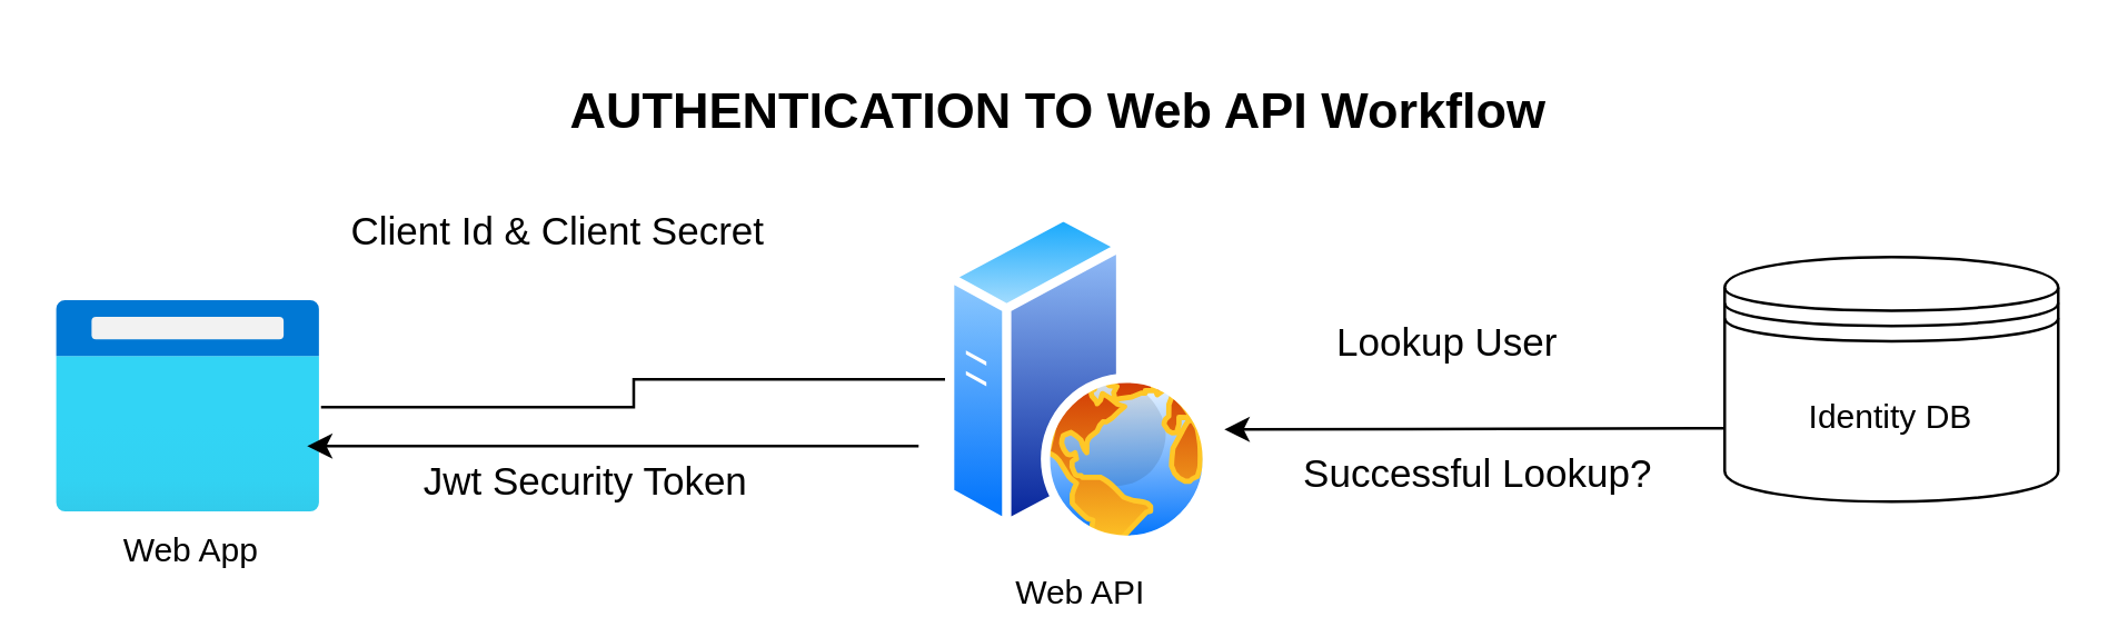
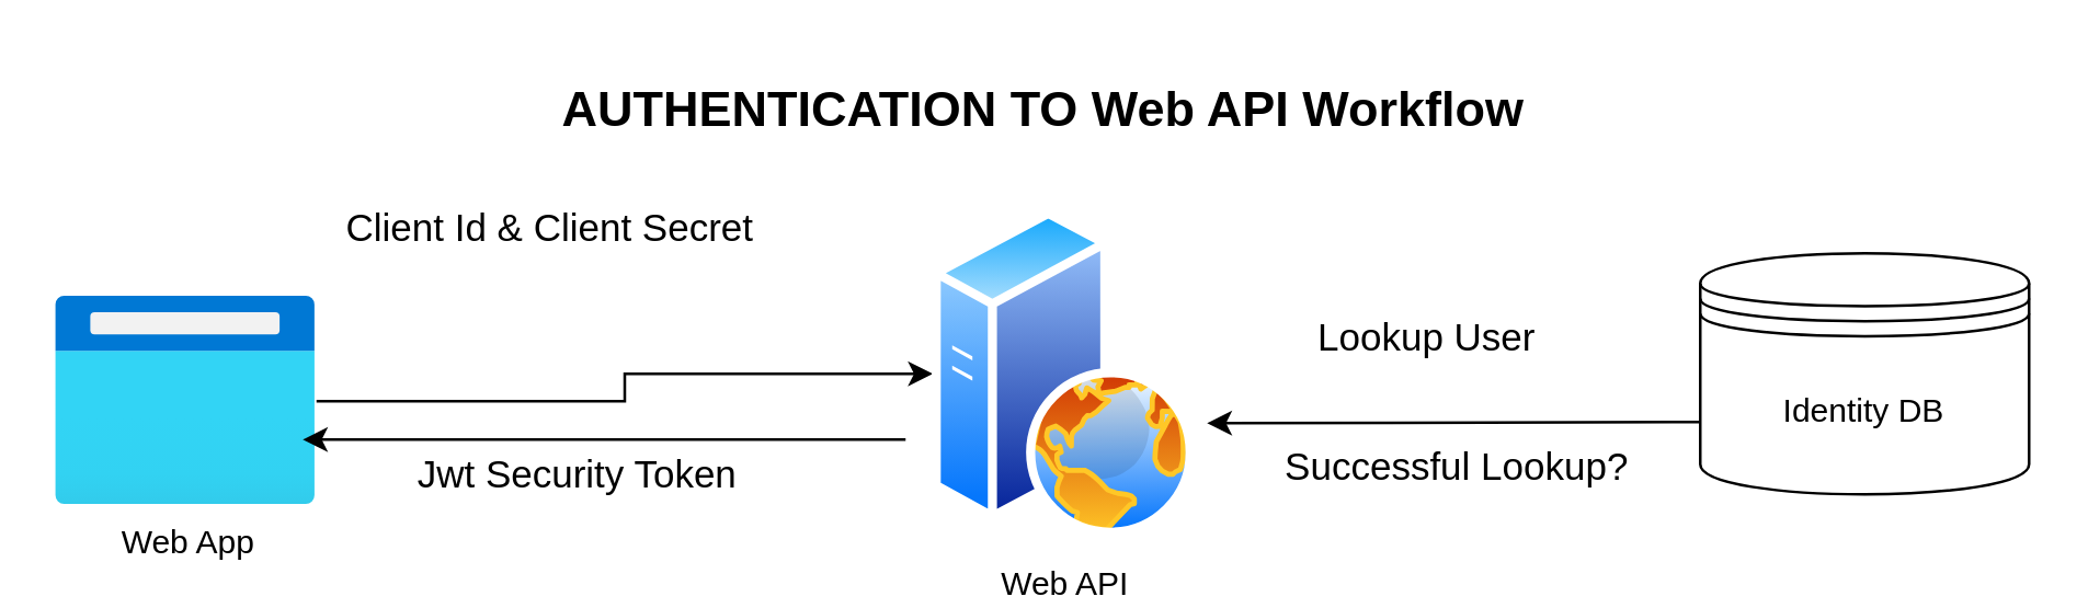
- <mxCell id="2" style="edgeStyle=orthogonalEdgeStyle;rounded=0;orthogonalLoop=1;jettySize=auto;html=1;entryX=0;entryY=0.5;entryDx=0;entryDy=0;endArrow=none;" parent="1" source="3" target="4" edge="1"><mxGeometry relative="1" as="geometry" /></mxCell>
+ <mxCell id="2" style="edgeStyle=orthogonalEdgeStyle;rounded=0;orthogonalLoop=1;jettySize=auto;html=1;entryX=0;entryY=0.5;entryDx=0;entryDy=0;" parent="1" source="3" target="4" edge="1"><mxGeometry relative="1" as="geometry" /></mxCell>
